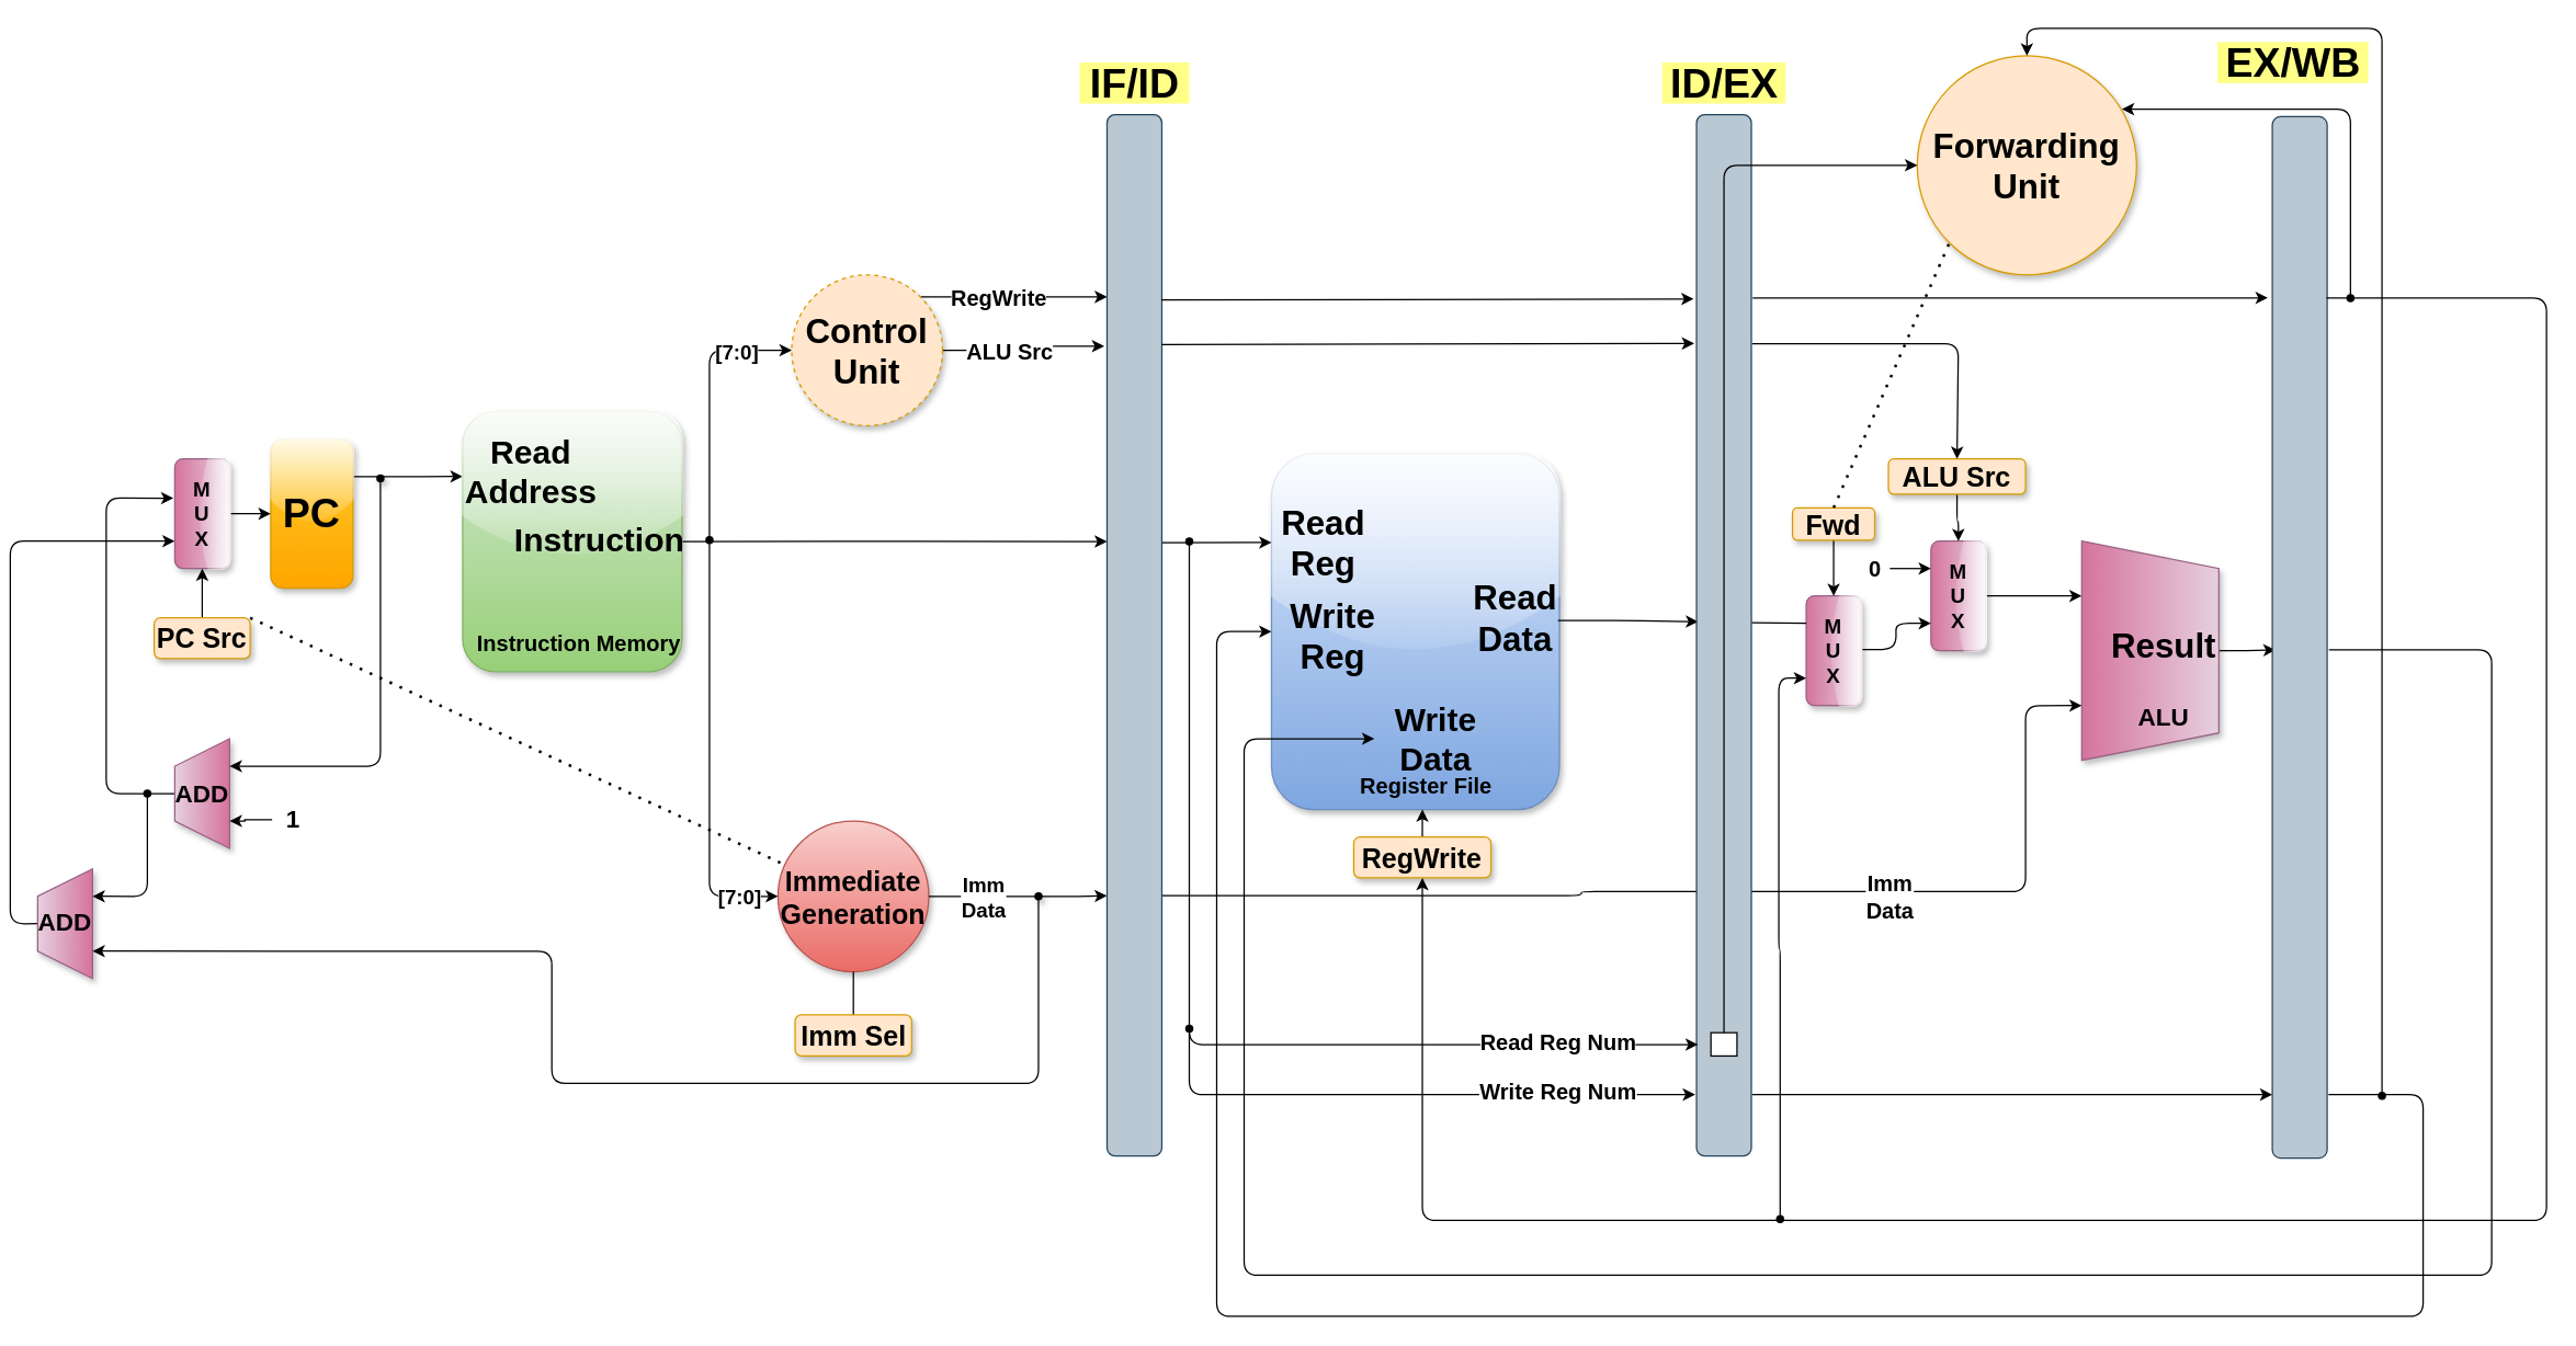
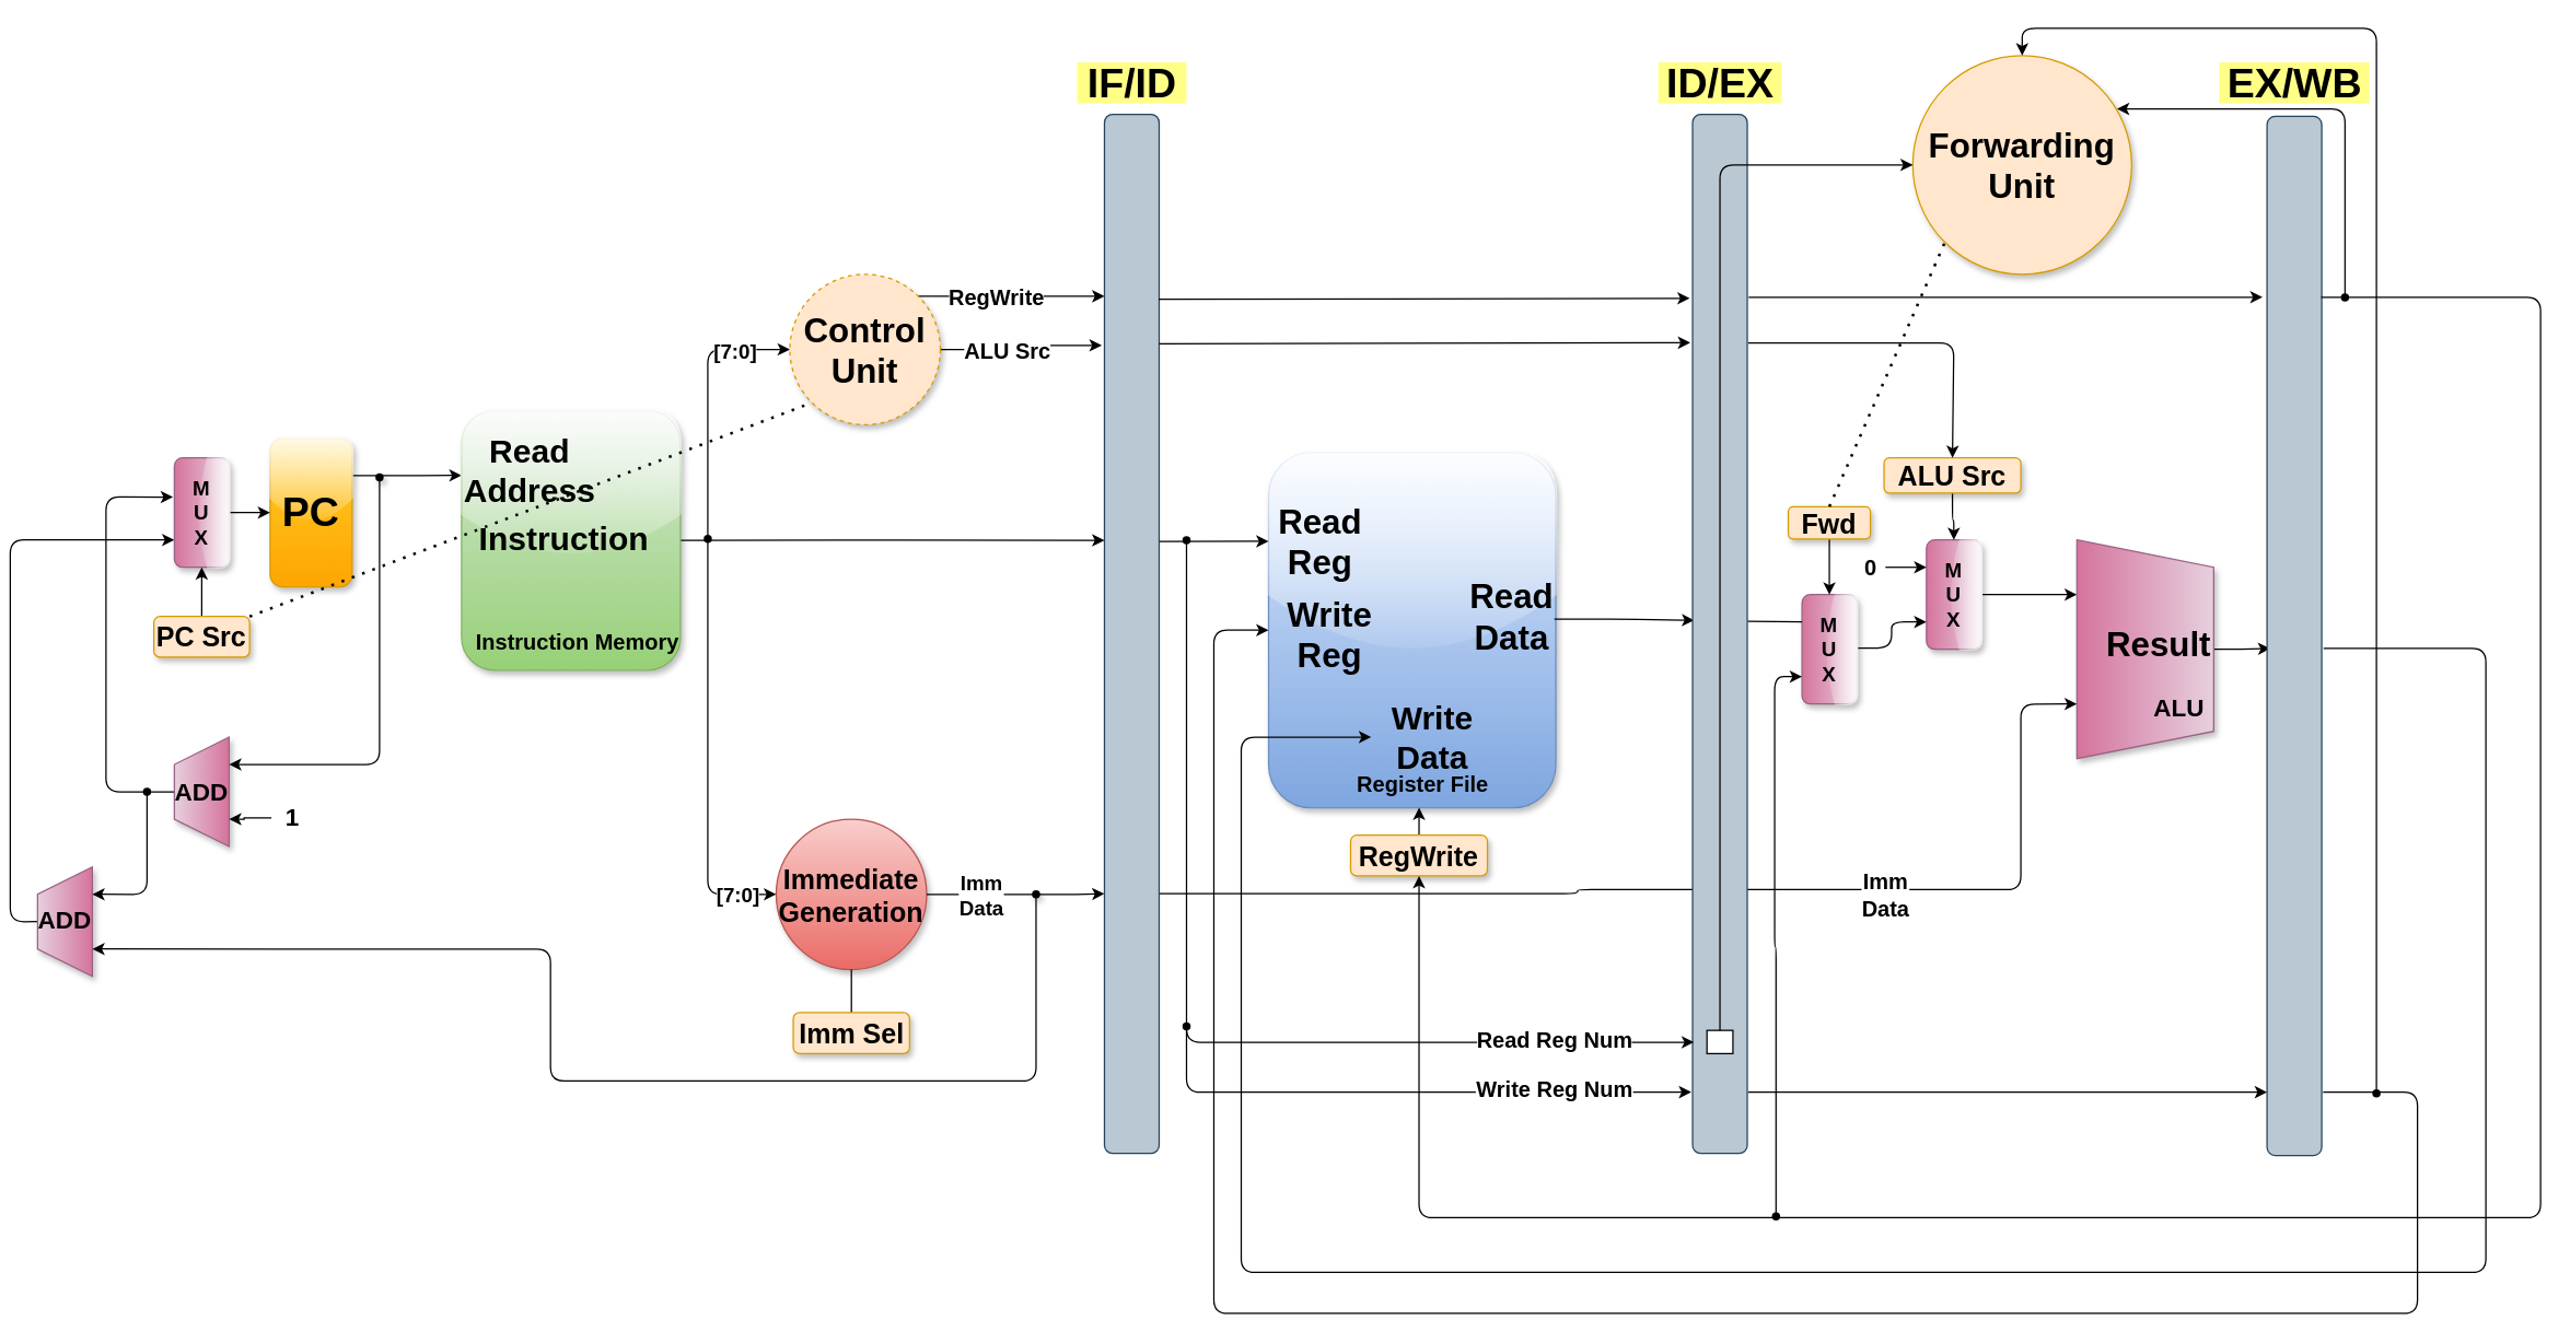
- <mxCell id="101" value="&lt;font style=&quot;font-size: 30px&quot;&gt;&lt;b&gt;EX/WB&lt;/b&gt;&lt;/font&gt;" style="text;html=1;align=center;verticalAlign=middle;resizable=0;points=[];autosize=1;fillColor=#ffff88;" vertex="1" parent="1"><mxGeometry x="1610" y="30" width="110" height="30" as="geometry" /></mxCell>
+ <mxCell id="101" value="&lt;font style=&quot;font-size: 30px&quot;&gt;&lt;b&gt;EX/WB&lt;/b&gt;&lt;/font&gt;" style="text;html=1;align=center;verticalAlign=middle;resizable=0;points=[];autosize=1;fillColor=#ffff88;" vertex="1" parent="1"><mxGeometry x="1615" y="45" width="110" height="30" as="geometry" /></mxCell>
- <mxCell id="8" value="&lt;font style=&quot;font-size: 24px&quot;&gt;&lt;b&gt;&lt;font style=&quot;font-size: 24px&quot;&gt;Instruction&lt;/font&gt;&lt;/b&gt;&lt;/font&gt;" style="text;html=1;strokeColor=none;fillColor=none;align=center;verticalAlign=middle;whiteSpace=wrap;rounded=0;shadow=1;" parent="1" vertex="1"><mxGeometry x="410" y="383.53" width="40" height="20" as="geometry" /></mxCell>
+ <mxCell id="8" value="&lt;font style=&quot;font-size: 24px&quot;&gt;&lt;b&gt;&lt;font style=&quot;font-size: 24px&quot;&gt;Instruction&lt;/font&gt;&lt;/b&gt;&lt;/font&gt;" style="text;html=1;strokeColor=none;fillColor=none;align=center;verticalAlign=middle;whiteSpace=wrap;rounded=0;shadow=1;" parent="1" vertex="1"><mxGeometry x="385" y="383.53" width="40" height="20" as="geometry" /></mxCell>
- <mxCell id="26" value="&lt;b&gt;&lt;font style=&quot;font-size: 18px&quot;&gt;ALU&lt;/font&gt;&lt;/b&gt;" style="text;html=1;strokeColor=none;fillColor=none;align=center;verticalAlign=middle;whiteSpace=wrap;rounded=0;shadow=1;glass=1;" parent="1" vertex="1"><mxGeometry x="1551" y="513.28" width="40" height="20" as="geometry" /></mxCell>
+ <mxCell id="26" value="&lt;b&gt;&lt;font style=&quot;font-size: 18px&quot;&gt;ALU&lt;/font&gt;&lt;/b&gt;" style="text;html=1;strokeColor=none;fillColor=none;align=center;verticalAlign=middle;whiteSpace=wrap;rounded=0;shadow=1;glass=1;" parent="1" vertex="1"><mxGeometry x="1566" y="508.28" width="40" height="20" as="geometry" /></mxCell>
- <mxCell id="53" value="" style="endArrow=none;dashed=1;html=1;dashPattern=1 3;strokeWidth=2;shadow=0;fontSize=12;exitX=1;exitY=0;exitDx=0;exitDy=0;" parent="1" source="40" target="15" edge="1"><mxGeometry width="50" height="50" relative="1" as="geometry"><mxPoint x="230" y="489.53" as="sourcePoint" /><mxPoint x="480" y="244.53" as="targetPoint" /></mxGeometry></mxCell>
+ <mxCell id="53" value="" style="endArrow=none;dashed=1;html=1;dashPattern=1 3;strokeWidth=2;shadow=0;fontSize=12;entryX=0;entryY=1;entryDx=0;entryDy=0;exitX=1;exitY=0;exitDx=0;exitDy=0;" parent="1" source="40" target="52" edge="1"><mxGeometry width="50" height="50" relative="1" as="geometry"><mxPoint x="230" y="489.53" as="sourcePoint" /><mxPoint x="480" y="244.53" as="targetPoint" /></mxGeometry></mxCell>
